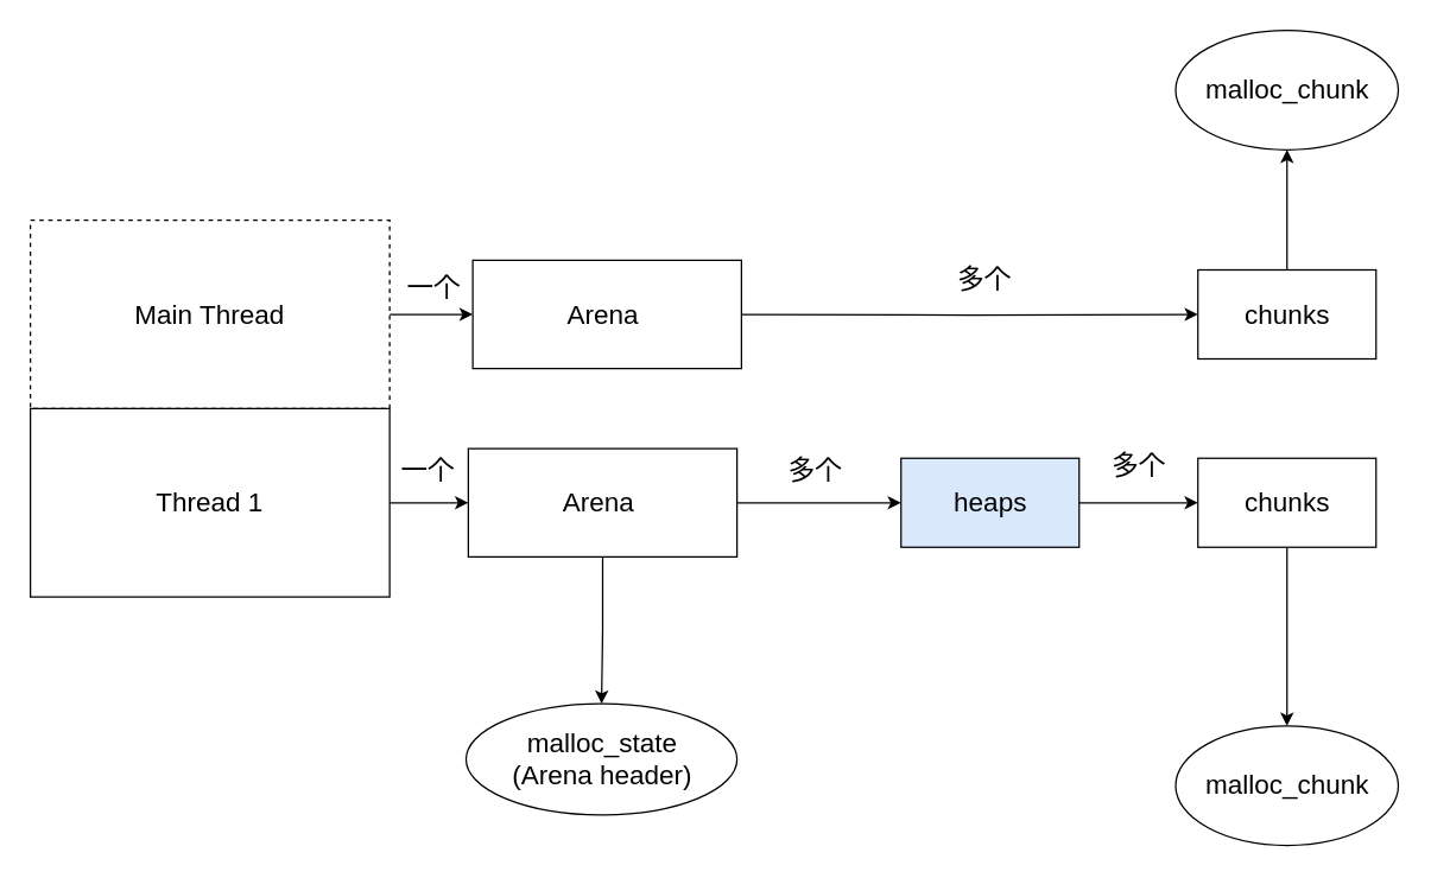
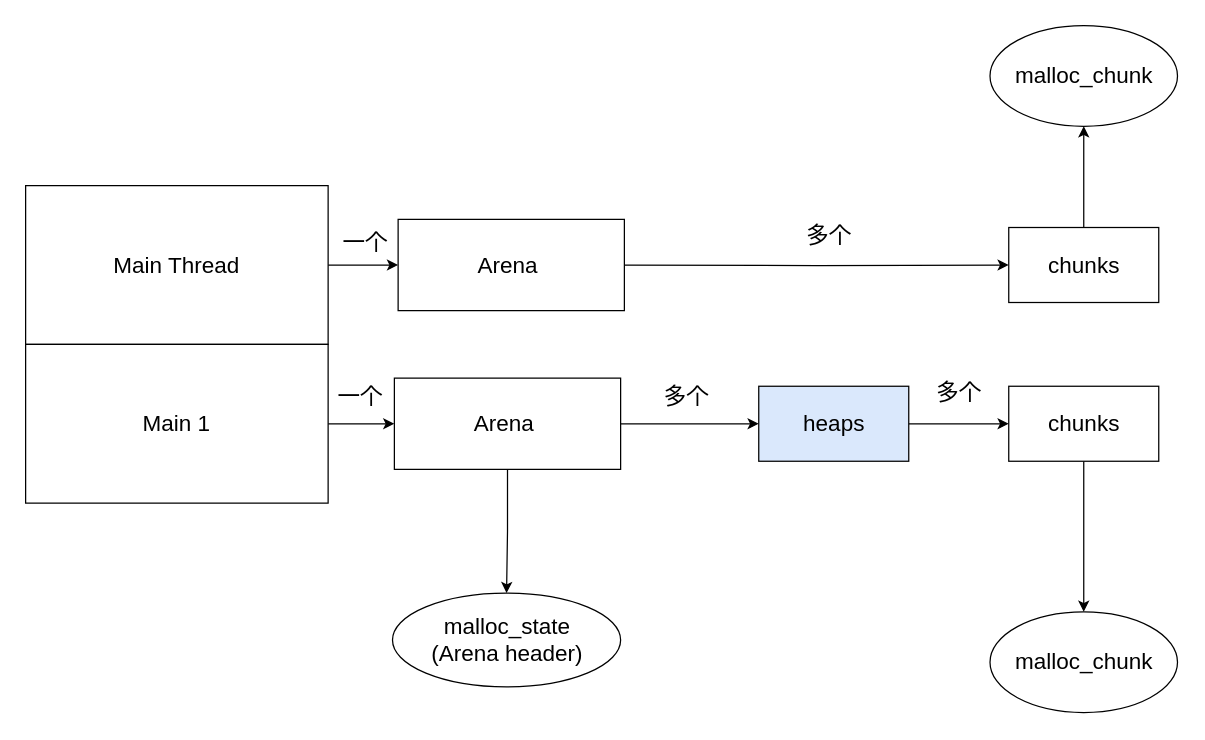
- <mxCell id="3" value="&lt;font style=&quot;font-size: 18px;&quot;&gt;Main Thread&lt;/font&gt;" style="whiteSpace=wrap;html=1;dashed=1;" parent="1" vertex="1"><mxGeometry x="20" y="148" width="242" height="127" as="geometry" /></mxCell>
+ <mxCell id="3" value="&lt;font style=&quot;font-size: 18px;&quot;&gt;Main Thread&lt;/font&gt;" style="whiteSpace=wrap;html=1;" parent="1" vertex="1"><mxGeometry x="20" y="148" width="242" height="127" as="geometry" /></mxCell>
- <mxCell id="5" value="&lt;font style=&quot;font-size: 18px;&quot;&gt;Thread 1&lt;/font&gt;" style="whiteSpace=wrap;html=1;" parent="1" vertex="1"><mxGeometry x="20" y="275" width="242" height="127" as="geometry" /></mxCell>
+ <mxCell id="5" value="&lt;font style=&quot;font-size: 18px;&quot;&gt;Main 1&lt;/font&gt;" style="whiteSpace=wrap;html=1;" parent="1" vertex="1"><mxGeometry x="20" y="275" width="242" height="127" as="geometry" /></mxCell>
